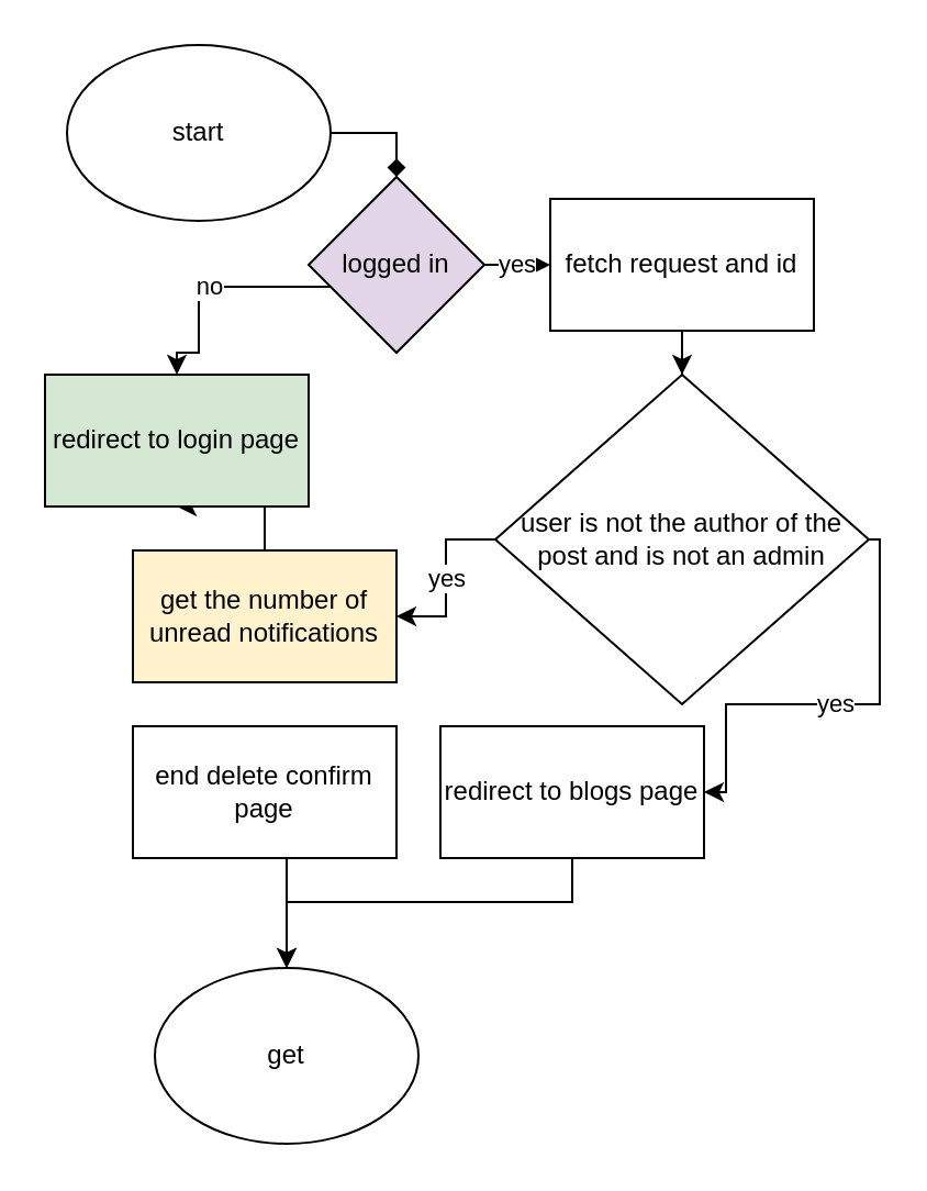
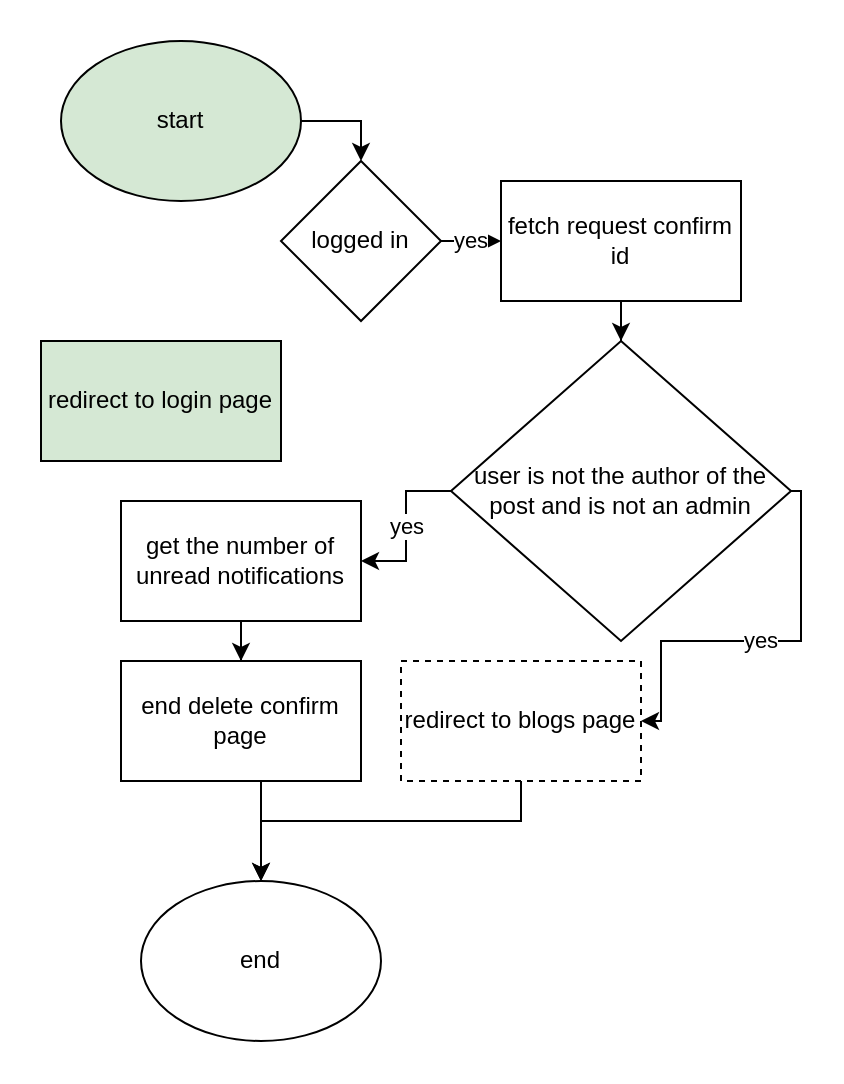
- <mxCell id="3" value="start" style="ellipse;whiteSpace=wrap;html=1;" parent="1" vertex="1"><mxGeometry x="30" y="20" width="120" height="80" as="geometry" /></mxCell>
+ <mxCell id="3" value="start" style="ellipse;whiteSpace=wrap;html=1;fillColor=#d5e8d4;" parent="1" vertex="1"><mxGeometry x="30" y="20" width="120" height="80" as="geometry" /></mxCell>
- <mxCell id="2" value="" style="edgeStyle=orthogonalEdgeStyle;rounded=0;orthogonalLoop=1;jettySize=auto;html=1;entryX=0.5;entryY=0;entryDx=0;entryDy=0;endArrow=diamond;" parent="1" source="3" target="7" edge="1"><mxGeometry relative="1" as="geometry"><Array as="points"><mxPoint x="180" y="60" /></Array></mxGeometry></mxCell>
+ <mxCell id="2" value="" style="edgeStyle=orthogonalEdgeStyle;rounded=0;orthogonalLoop=1;jettySize=auto;html=1;entryX=0.5;entryY=0;entryDx=0;entryDy=0;" parent="1" source="3" target="7" edge="1"><mxGeometry relative="1" as="geometry"><Array as="points"><mxPoint x="180" y="60" /></Array></mxGeometry></mxCell>
- <mxCell id="7" value="logged in" style="rhombus;whiteSpace=wrap;html=1;fillColor=#e1d5e7;" parent="1" vertex="1"><mxGeometry x="140" y="80" width="80" height="80" as="geometry" /></mxCell>
+ <mxCell id="7" value="logged in" style="rhombus;whiteSpace=wrap;html=1;" parent="1" vertex="1"><mxGeometry x="140" y="80" width="80" height="80" as="geometry" /></mxCell>
- <mxCell id="9" value="fetch request and id" style="whiteSpace=wrap;html=1;" parent="1" vertex="1"><mxGeometry x="250" y="90" width="120" height="60" as="geometry" /></mxCell>
+ <mxCell id="9" value="fetch request confirm id" style="whiteSpace=wrap;html=1;" parent="1" vertex="1"><mxGeometry x="250" y="90" width="120" height="60" as="geometry" /></mxCell>
- <mxCell id="6" value="no" style="edgeStyle=orthogonalEdgeStyle;rounded=0;orthogonalLoop=1;jettySize=auto;html=1;entryX=0.5;entryY=0;entryDx=0;entryDy=0;" parent="1" source="7" target="19" edge="1"><mxGeometry relative="1" as="geometry"><Array as="points"><mxPoint x="90" y="130" /><mxPoint x="90" y="160" /></Array></mxGeometry></mxCell>
- <mxCell id="15" value="" style="edgeStyle=orthogonalEdgeStyle;rounded=0;orthogonalLoop=1;jettySize=auto;html=1;" parent="1" source="16" target="19" edge="1"><mxGeometry relative="1" as="geometry" /></mxCell>
+ <mxCell id="15" value="" style="edgeStyle=orthogonalEdgeStyle;rounded=0;orthogonalLoop=1;jettySize=auto;html=1;" parent="1" source="16" target="18" edge="1"><mxGeometry relative="1" as="geometry" /></mxCell>
- <mxCell id="16" value="get the number of unread notifications" style="whiteSpace=wrap;html=1;fillColor=#fff2cc;" parent="1" vertex="1"><mxGeometry x="60" y="250" width="120" height="60" as="geometry" /></mxCell>
+ <mxCell id="16" value="get the number of unread notifications" style="whiteSpace=wrap;html=1;" parent="1" vertex="1"><mxGeometry x="60" y="250" width="120" height="60" as="geometry" /></mxCell>
- <mxCell id="14" value="redirect to blogs page" style="whiteSpace=wrap;html=1;" parent="1" vertex="1"><mxGeometry x="200" y="330" width="120" height="60" as="geometry" /></mxCell>
+ <mxCell id="14" value="redirect to blogs page" style="whiteSpace=wrap;html=1;dashed=1;" parent="1" vertex="1"><mxGeometry x="200" y="330" width="120" height="60" as="geometry" /></mxCell>
- <mxCell id="4" value="get" style="ellipse;whiteSpace=wrap;html=1;" parent="1" vertex="1"><mxGeometry x="70" y="440" width="120" height="80" as="geometry" /></mxCell>
+ <mxCell id="4" value="end" style="ellipse;whiteSpace=wrap;html=1;" parent="1" vertex="1"><mxGeometry x="70" y="440" width="120" height="80" as="geometry" /></mxCell>
